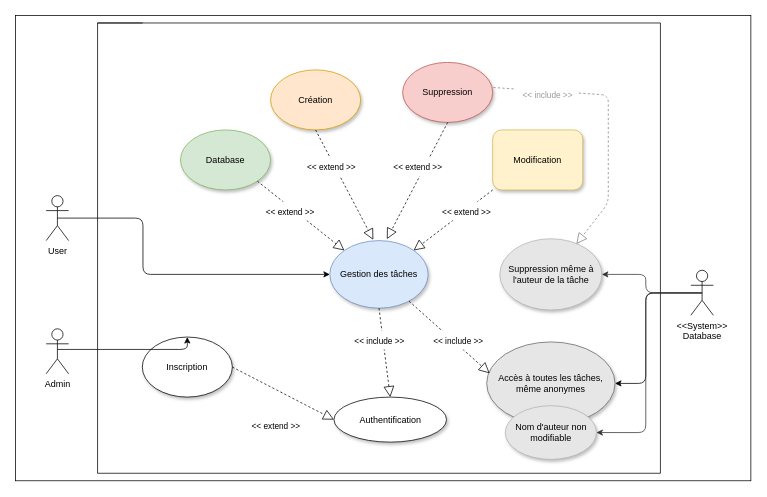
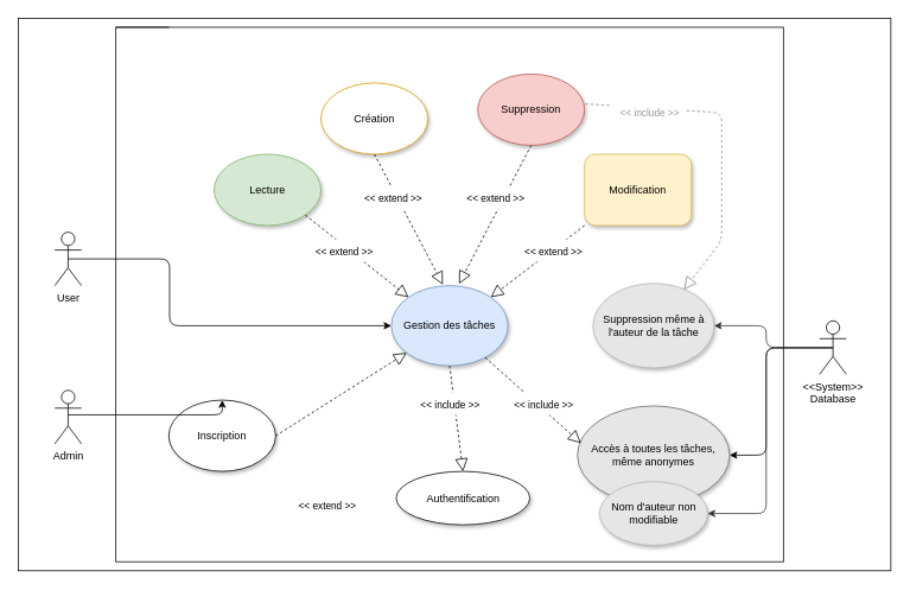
- <mxCell id="6" value="Création" style="ellipse;whiteSpace=wrap;html=1;fillColor=#ffe6cc;strokeColor=#d79b00;shadow=1;" parent="1" vertex="1"><mxGeometry x="360" y="92.5" width="120" height="80" as="geometry" /></mxCell>
+ <mxCell id="6" value="Création" style="ellipse;whiteSpace=wrap;html=1;fillColor=#ffffff;strokeColor=#d79b00;shadow=1;" parent="1" vertex="1"><mxGeometry x="360" y="92.5" width="120" height="80" as="geometry" /></mxCell>
- <mxCell id="14" value="Database" style="ellipse;whiteSpace=wrap;html=1;shadow=1;fillColor=#d5e8d4;strokeColor=#82b366;" parent="1" vertex="1"><mxGeometry x="240" y="172.5" width="120" height="80" as="geometry" /></mxCell>
+ <mxCell id="14" value="Lecture" style="ellipse;whiteSpace=wrap;html=1;shadow=1;fillColor=#d5e8d4;strokeColor=#82b366;" parent="1" vertex="1"><mxGeometry x="240" y="172.5" width="120" height="80" as="geometry" /></mxCell>
- <mxCell id="19" value="" style="endArrow=block;dashed=1;endFill=0;endSize=12;html=1;exitX=1;exitY=0.5;exitDx=0;exitDy=0;entryX=0;entryY=0.5;entryDx=0;entryDy=0;" parent="1" source="12" target="18" edge="1"><mxGeometry width="160" relative="1" as="geometry"><mxPoint x="750" y="403.54" as="sourcePoint" /><mxPoint x="632.426" y="551.716" as="targetPoint" /></mxGeometry></mxCell>
+ <mxCell id="19" value="" style="endArrow=block;dashed=1;endFill=0;endSize=12;html=1;exitX=1;exitY=0.5;exitDx=0;exitDy=0;" parent="1" source="12" target="7" edge="1"><mxGeometry width="160" relative="1" as="geometry"><mxPoint x="750" y="403.54" as="sourcePoint" /><mxPoint x="632.426" y="551.716" as="targetPoint" /></mxGeometry></mxCell>
